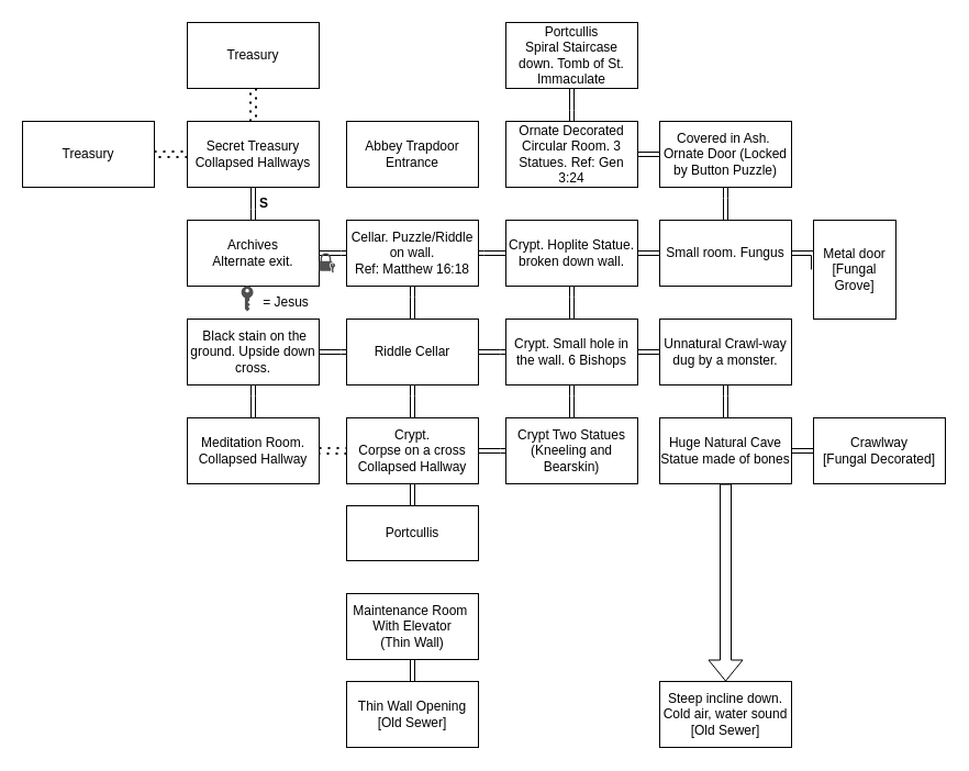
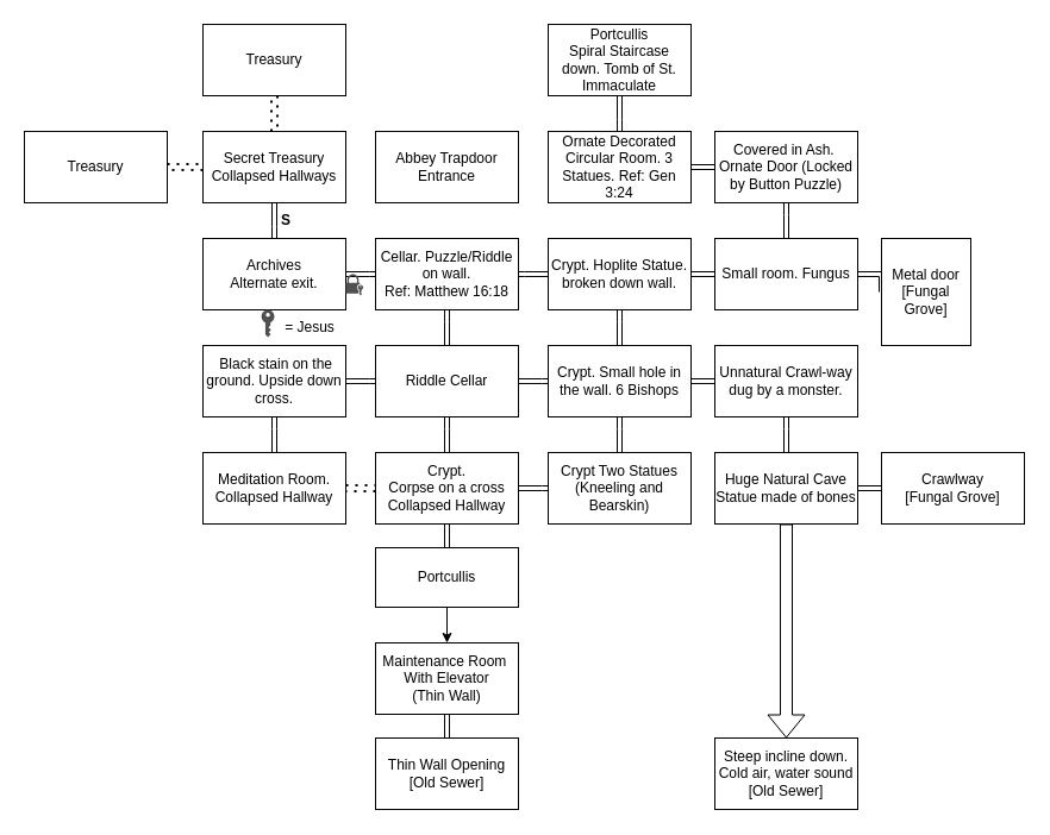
- <mxCell id="45" value="&lt;div&gt;Crawlway&lt;/div&gt;[Fungal Decorated]" style="rounded=0;whiteSpace=wrap;html=1;" parent="1" vertex="1"><mxGeometry x="740" y="380" width="120" height="60" as="geometry" /></mxCell>
+ <mxCell id="45" value="&lt;div&gt;Crawlway&lt;/div&gt;[Fungal Grove]" style="rounded=0;whiteSpace=wrap;html=1;" parent="1" vertex="1"><mxGeometry x="740" y="380" width="120" height="60" as="geometry" /></mxCell>
+ <mxCell id="21" value="" style="edgeStyle=orthogonalEdgeStyle;rounded=0;orthogonalLoop=1;jettySize=auto;html=1;" edge="1" parent="1" source="22" target="37"><mxGeometry relative="1" as="geometry" /></mxCell>
